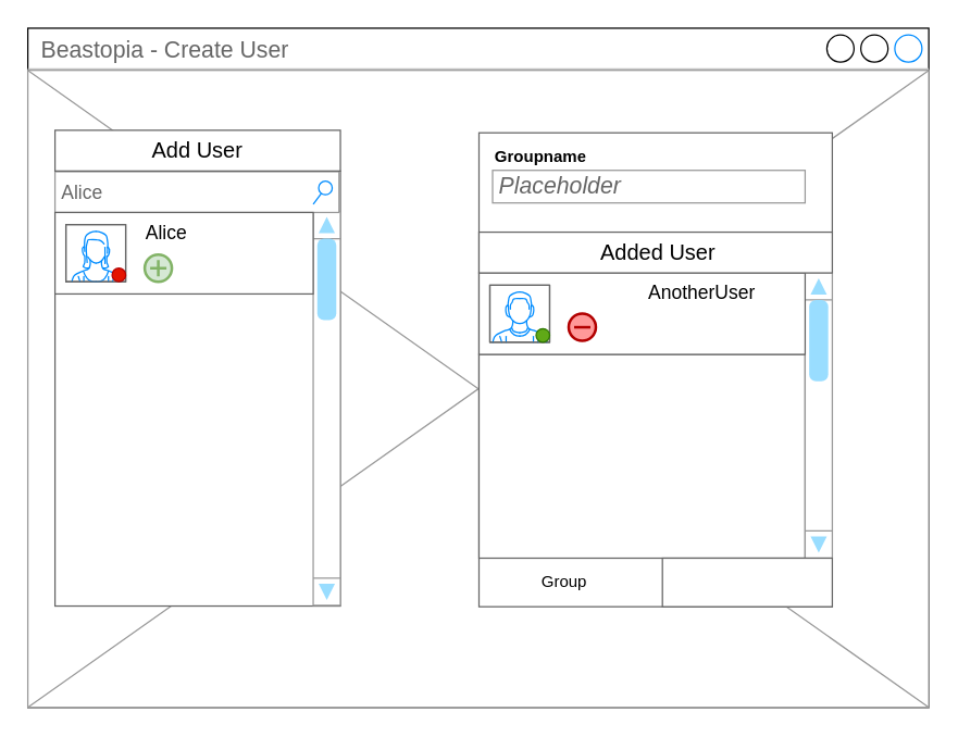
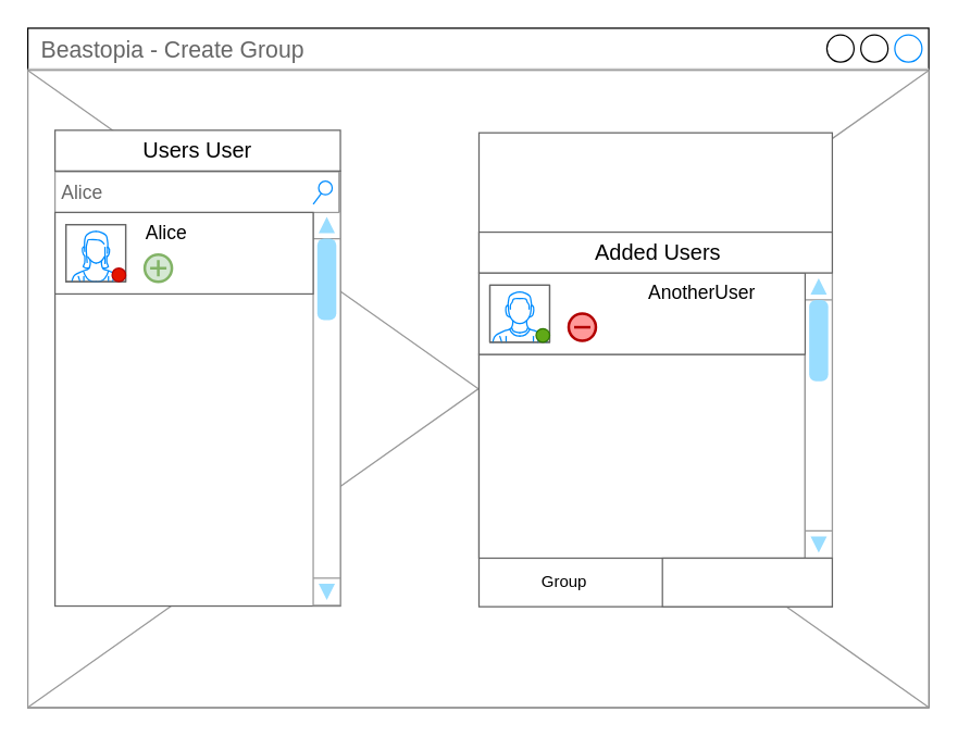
- <mxCell id="2" value="Beastopia&amp;nbsp;- Create User" style="strokeWidth=1;shadow=0;dashed=0;align=center;html=1;shape=mxgraph.mockup.containers.window;align=left;verticalAlign=top;spacingLeft=8;strokeColor2=#008cff;strokeColor3=#c4c4c4;fontColor=#666666;mainText=;fontSize=17;labelBackgroundColor=none;whiteSpace=wrap;" vertex="1" parent="1"><mxGeometry x="20" y="20" width="663" height="500" as="geometry" /></mxCell>
+ <mxCell id="2" value="Beastopia&amp;nbsp;- Create Group" style="strokeWidth=1;shadow=0;dashed=0;align=center;html=1;shape=mxgraph.mockup.containers.window;align=left;verticalAlign=top;spacingLeft=8;strokeColor2=#008cff;strokeColor3=#c4c4c4;fontColor=#666666;mainText=;fontSize=17;labelBackgroundColor=none;whiteSpace=wrap;" vertex="1" parent="1"><mxGeometry x="20" y="20" width="663" height="500" as="geometry" /></mxCell>
- <mxCell id="8" value="Add User" style="text;html=1;strokeColor=none;fillColor=none;align=center;verticalAlign=middle;whiteSpace=wrap;rounded=0;fontSize=16;" vertex="1" parent="1"><mxGeometry x="72.5" y="94.63" width="144" height="30" as="geometry" /></mxCell>
+ <mxCell id="8" value="Users User" style="text;html=1;strokeColor=none;fillColor=none;align=center;verticalAlign=middle;whiteSpace=wrap;rounded=0;fontSize=16;" vertex="1" parent="1"><mxGeometry x="72.5" y="94.63" width="144" height="30" as="geometry" /></mxCell>
- <mxCell id="11" value="&lt;b&gt;Groupname&lt;/b&gt;" style="text;html=1;strokeColor=none;fillColor=none;align=left;verticalAlign=middle;whiteSpace=wrap;overflow=hidden;" vertex="1" parent="1"><mxGeometry x="362" y="104.63" width="90" height="20" as="geometry" /></mxCell>
- <mxCell id="10" value="&lt;i&gt;Placeholder&lt;/i&gt;" style="strokeWidth=1;shadow=0;dashed=0;align=center;html=1;shape=mxgraph.mockup.forms.pwField;strokeColor=#999999;mainText=;align=left;fontColor=#666666;fontSize=17;spacingLeft=3;" vertex="1" parent="1"><mxGeometry x="362" y="124.63" width="230" height="24" as="geometry" /></mxCell>
- <mxCell id="22" value="Added User" style="text;html=1;strokeColor=none;fillColor=none;align=center;verticalAlign=middle;whiteSpace=wrap;rounded=0;fontSize=16;" vertex="1" parent="1"><mxGeometry x="400" y="170.13" width="168" height="30" as="geometry" /></mxCell>
+ <mxCell id="22" value="Added Users" style="text;html=1;strokeColor=none;fillColor=none;align=center;verticalAlign=middle;whiteSpace=wrap;rounded=0;fontSize=16;" vertex="1" parent="1"><mxGeometry x="400" y="170.13" width="168" height="30" as="geometry" /></mxCell>
